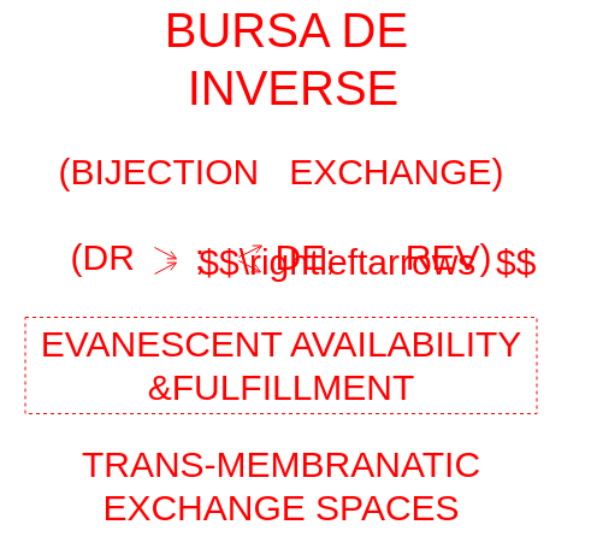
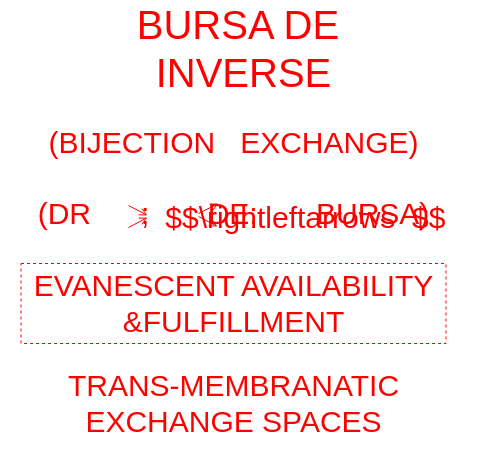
- <mxCell id="5" value="(DR&amp;nbsp; &amp;nbsp; &amp;nbsp; ;&amp;nbsp; &amp;nbsp; &amp;nbsp; &amp;nbsp;DE;&amp;nbsp; &amp;nbsp; &amp;nbsp; &amp;nbsp;REV)" style="text;html=1;align=center;verticalAlign=middle;resizable=0;points=[];autosize=1;strokeColor=none;fillColor=none;fontSize=30;fontColor=#FF0000;" vertex="1" parent="1"><mxGeometry x="48" y="190" width="370" height="40" as="geometry" /></mxCell>
+ <mxCell id="5" value="(DR&amp;nbsp; &amp;nbsp; &amp;nbsp; ;&amp;nbsp; &amp;nbsp; &amp;nbsp; &amp;nbsp;DE;&amp;nbsp; &amp;nbsp; &amp;nbsp; &amp;nbsp;BURSA)" style="text;html=1;align=center;verticalAlign=middle;resizable=0;points=[];autosize=1;strokeColor=none;fillColor=none;fontSize=30;fontColor=#FF0000;" vertex="1" parent="1"><mxGeometry x="48" y="190" width="370" height="40" as="geometry" /></mxCell>
